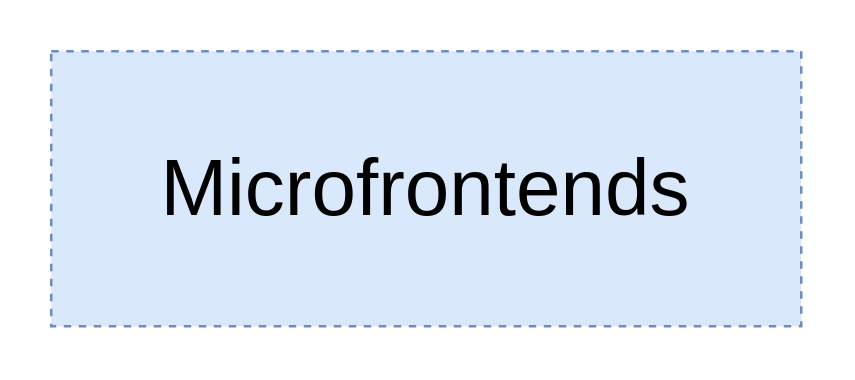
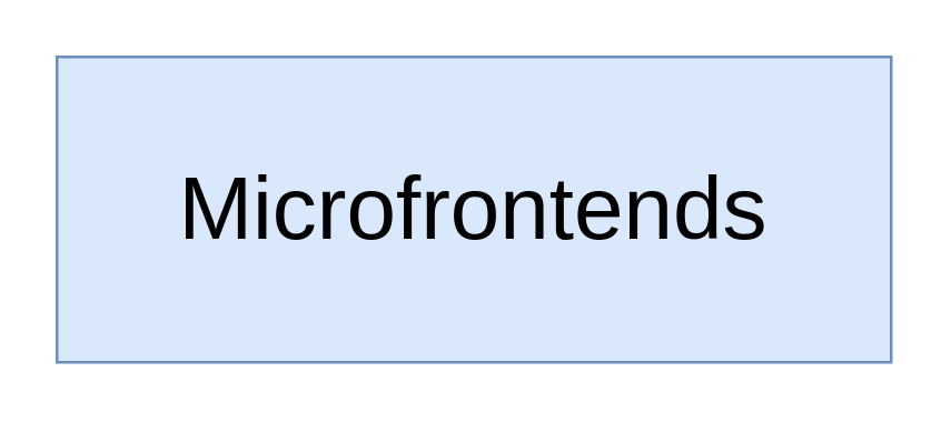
- <mxCell id="2" value="Microfrontends" style="rounded=0;whiteSpace=wrap;html=1;fillColor=#dae8fc;strokeColor=#6c8ebf;fontSize=32;dashed=1;" parent="1" vertex="1"><mxGeometry x="20" y="20" width="300" height="110" as="geometry" /></mxCell>
+ <mxCell id="2" value="Microfrontends" style="rounded=0;whiteSpace=wrap;html=1;fillColor=#dae8fc;strokeColor=#6c8ebf;fontSize=32;" parent="1" vertex="1"><mxGeometry x="20" y="20" width="300" height="110" as="geometry" /></mxCell>
